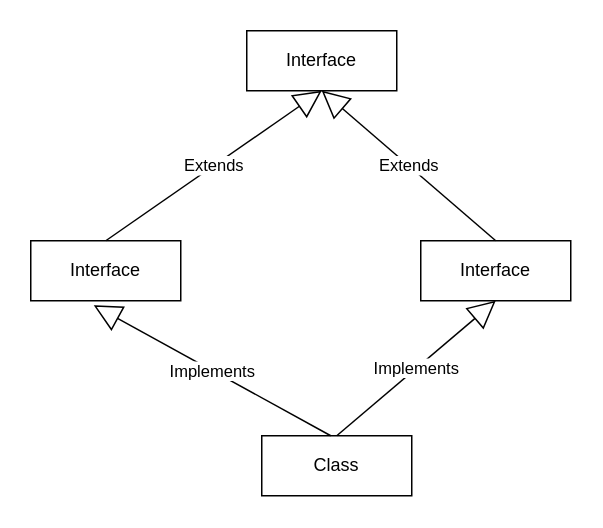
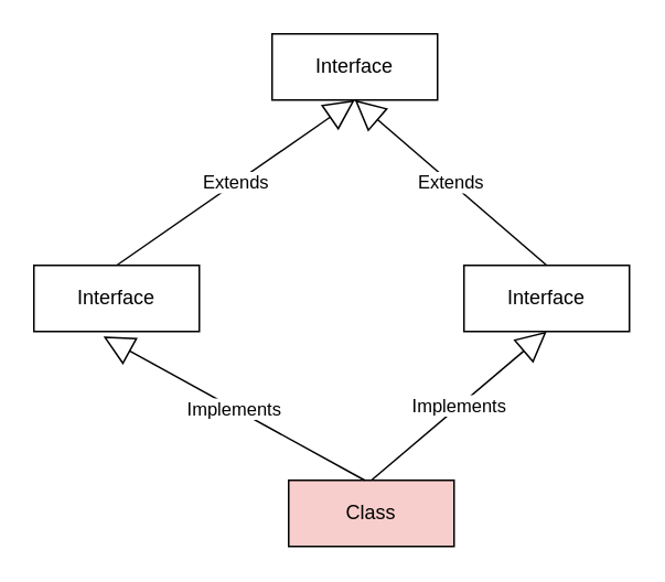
- <mxCell id="4" value="Class" style="whiteSpace=wrap;html=1;align=center;" parent="1" vertex="1"><mxGeometry x="174" y="290" width="100" height="40" as="geometry" /></mxCell>
+ <mxCell id="4" value="Class" style="whiteSpace=wrap;html=1;align=center;fillColor=#f8cecc;" parent="1" vertex="1"><mxGeometry x="174" y="290" width="100" height="40" as="geometry" /></mxCell>
